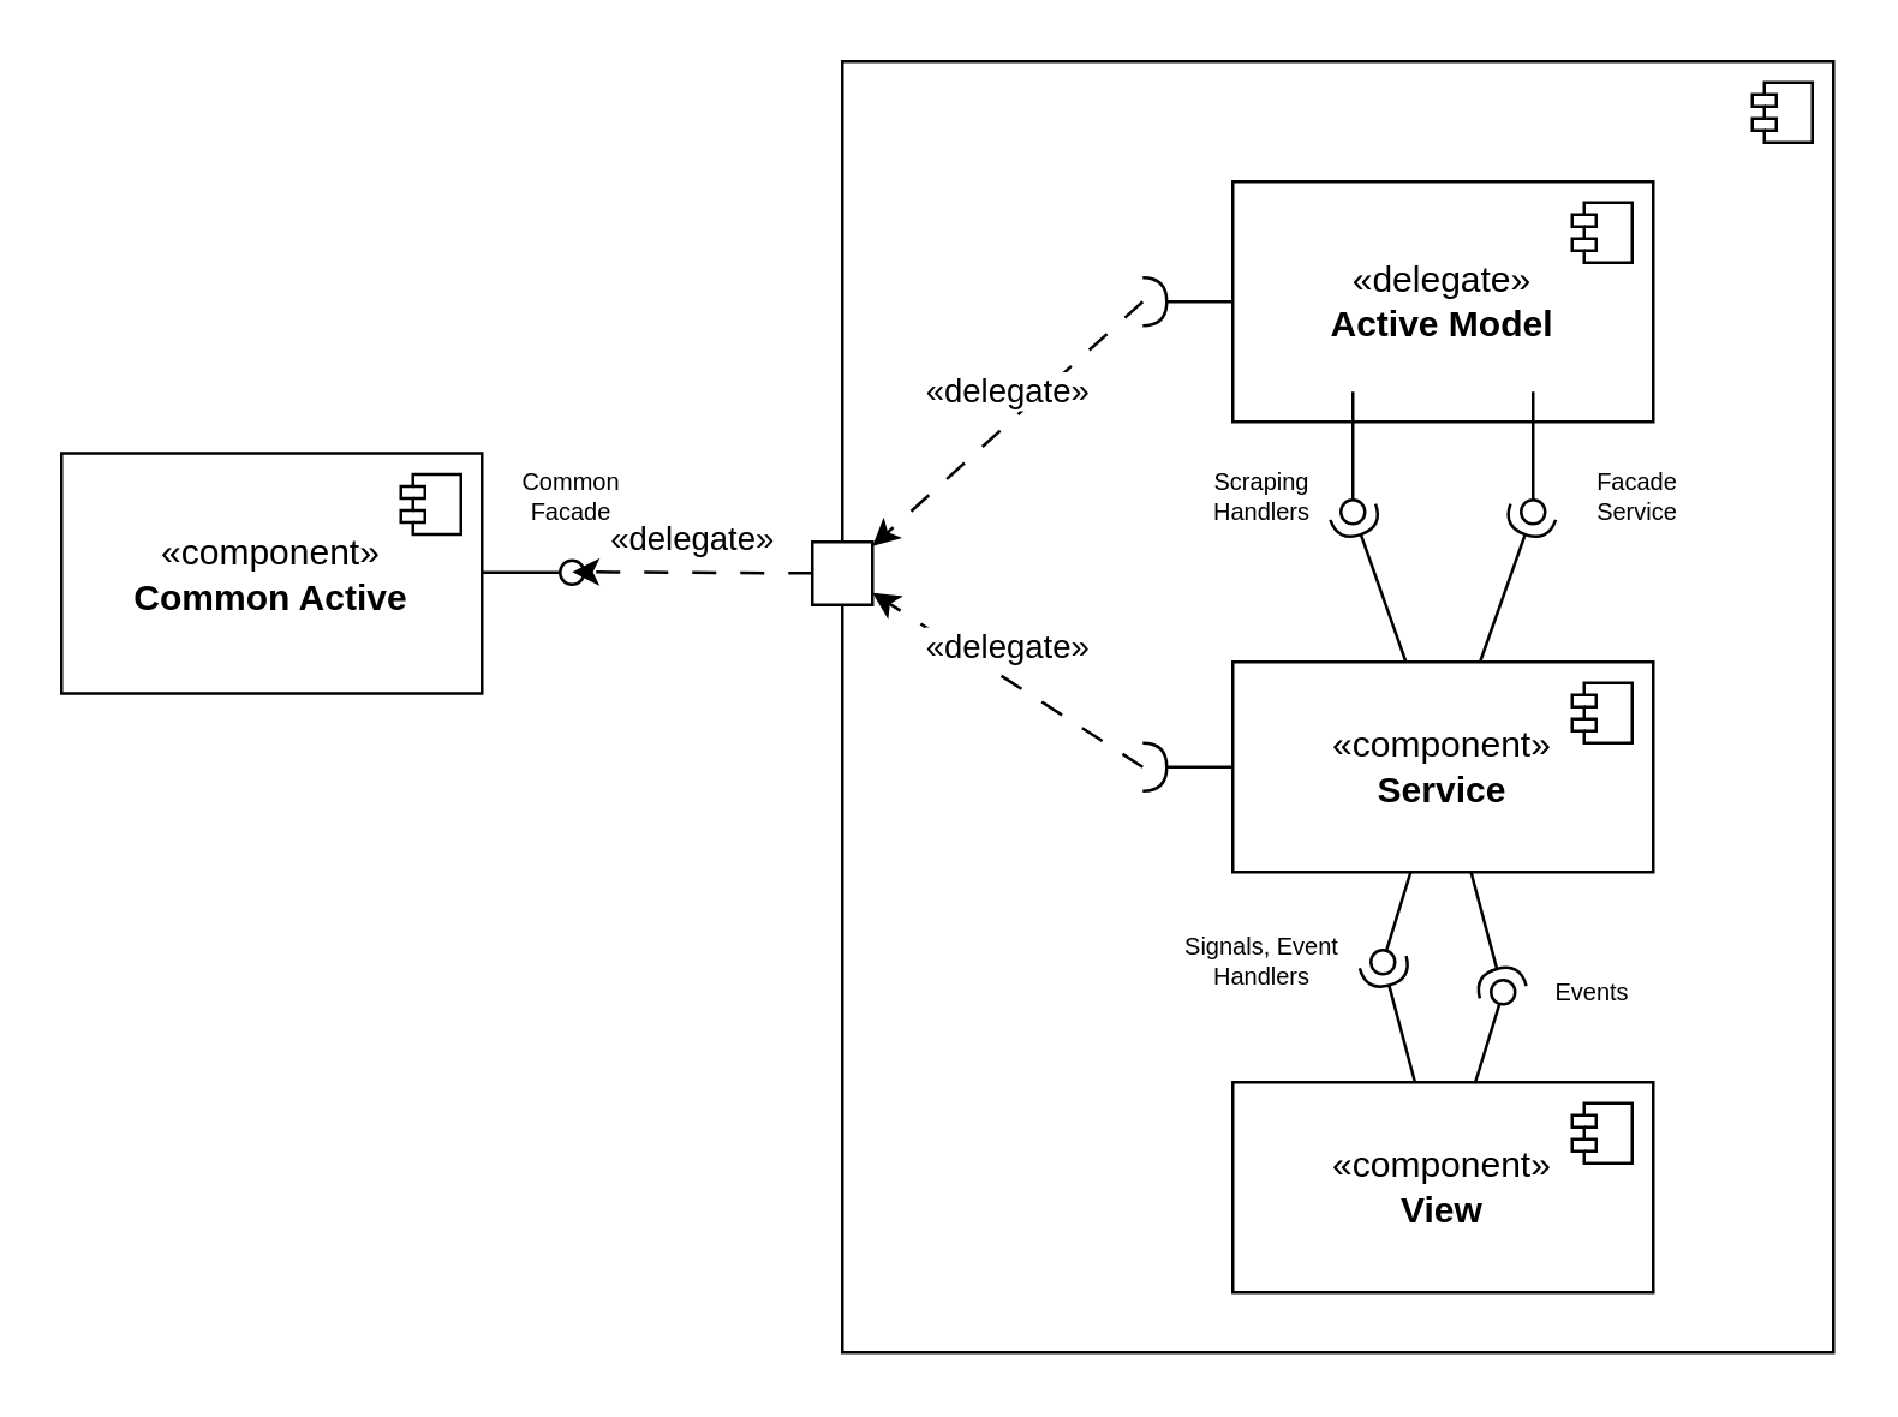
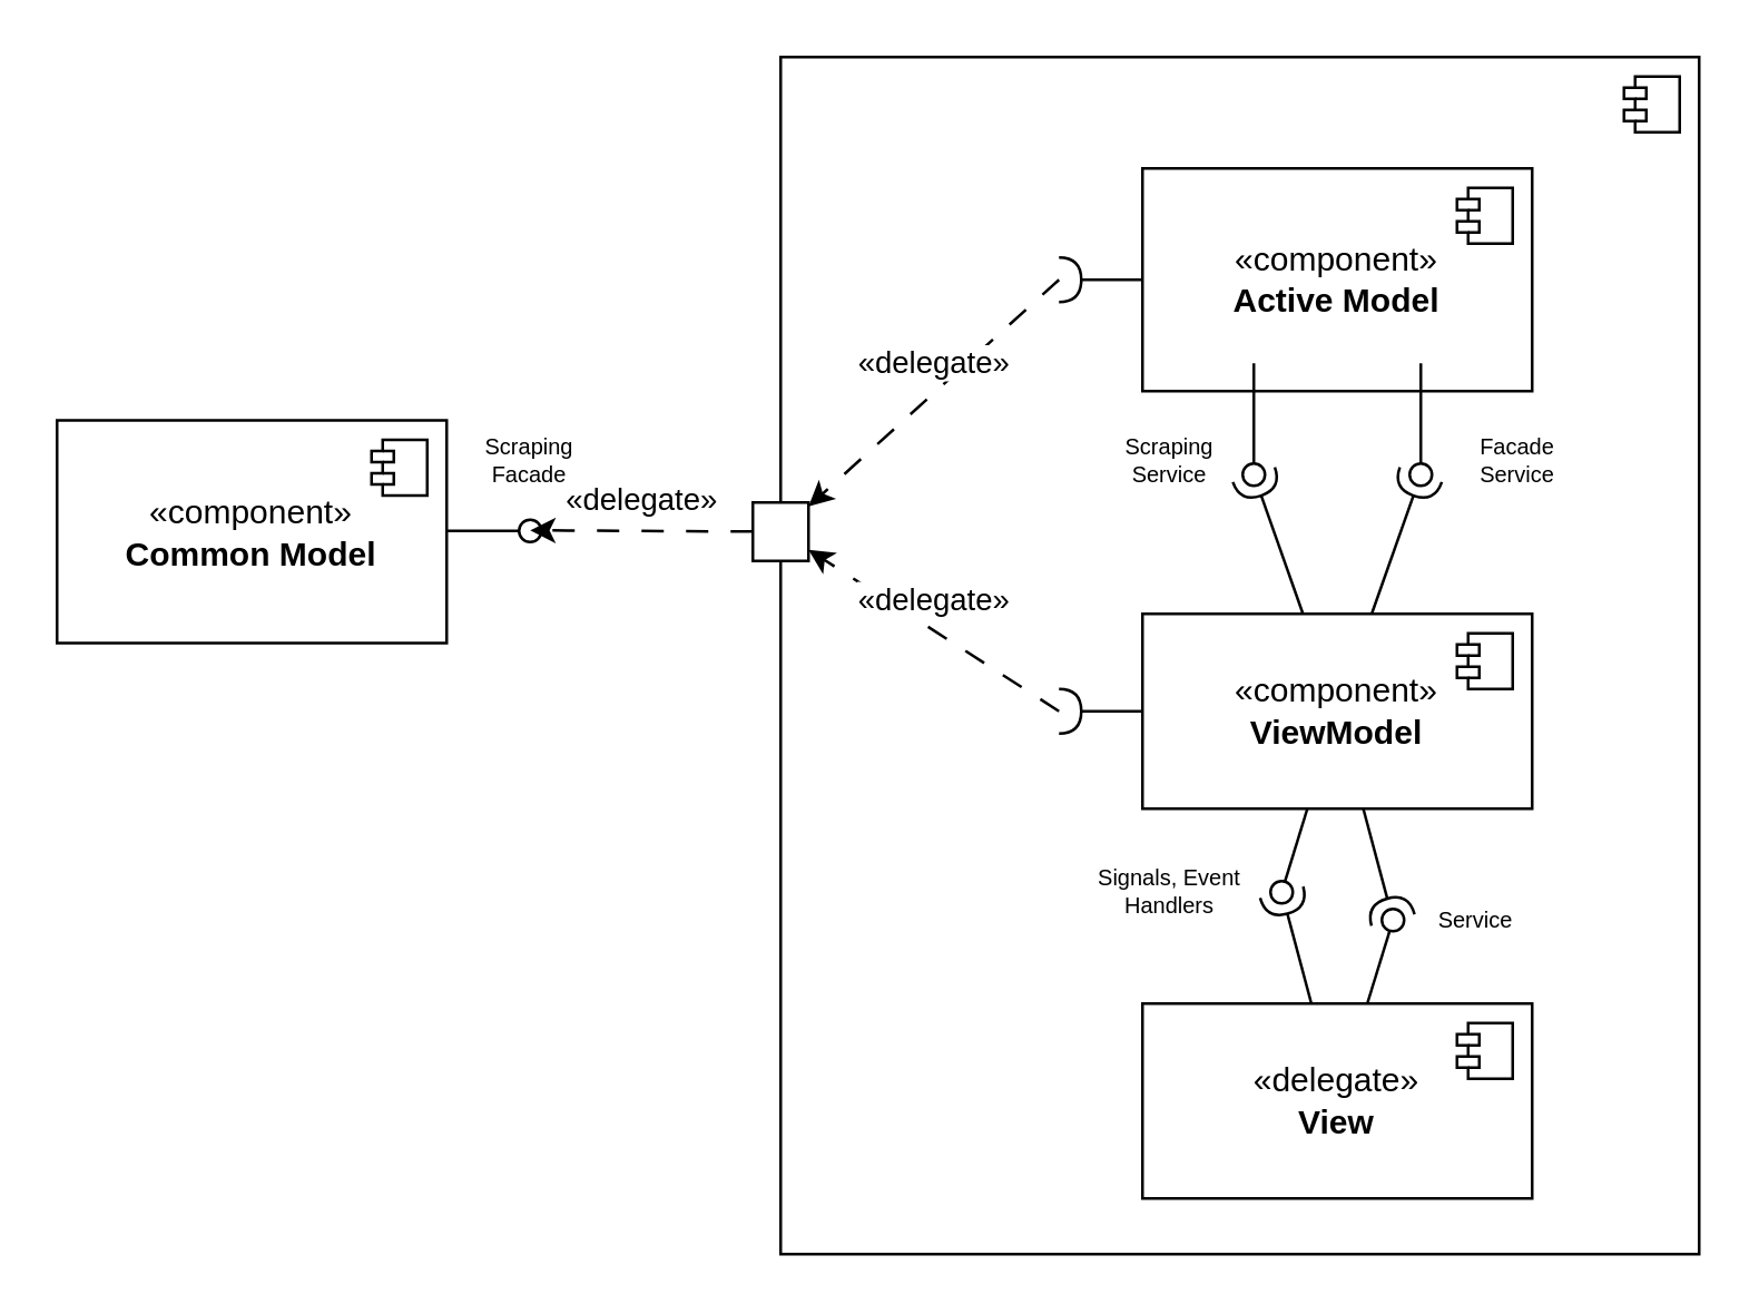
- <mxCell id="12" value="&lt;div&gt;«delegate»&lt;b&gt;&lt;br&gt;&lt;/b&gt;&lt;/div&gt;&lt;div&gt;&lt;b&gt;Active Model&lt;/b&gt;&lt;/div&gt;" style="html=1;dropTarget=0;whiteSpace=wrap;" vertex="1" parent="1"><mxGeometry x="410" y="60" width="140" height="80" as="geometry" /></mxCell>
+ <mxCell id="12" value="&lt;div&gt;«component»&lt;b&gt;&lt;br&gt;&lt;/b&gt;&lt;/div&gt;&lt;div&gt;&lt;b&gt;Active Model&lt;/b&gt;&lt;/div&gt;" style="html=1;dropTarget=0;whiteSpace=wrap;" vertex="1" parent="1"><mxGeometry x="410" y="60" width="140" height="80" as="geometry" /></mxCell>
- <mxCell id="7" value="Common Facade" style="text;html=1;align=center;verticalAlign=middle;whiteSpace=wrap;rounded=0;fontSize=8;" vertex="1" parent="1"><mxGeometry x="160" y="150" width="60" height="30" as="geometry" /></mxCell>
+ <mxCell id="7" value="Scraping Facade" style="text;html=1;align=center;verticalAlign=middle;whiteSpace=wrap;rounded=0;fontSize=8;" vertex="1" parent="1"><mxGeometry x="160" y="150" width="60" height="30" as="geometry" /></mxCell>
- <mxCell id="23" value="Scraping Handlers" style="text;html=1;align=center;verticalAlign=middle;whiteSpace=wrap;rounded=0;fontSize=8;" vertex="1" parent="1"><mxGeometry x="390" y="150" width="60" height="30" as="geometry" /></mxCell>
+ <mxCell id="23" value="Scraping Service" style="text;html=1;align=center;verticalAlign=middle;whiteSpace=wrap;rounded=0;fontSize=8;" vertex="1" parent="1"><mxGeometry x="390" y="150" width="60" height="30" as="geometry" /></mxCell>
- <mxCell id="4" value="&lt;div&gt;«component»&lt;b&gt;&lt;br&gt;&lt;/b&gt;&lt;/div&gt;&lt;div&gt;&lt;b&gt;Common Active&lt;/b&gt;&lt;/div&gt;" style="html=1;dropTarget=0;whiteSpace=wrap;" vertex="1" parent="1"><mxGeometry x="20" y="150.5" width="140" height="80" as="geometry" /></mxCell>
+ <mxCell id="4" value="&lt;div&gt;«component»&lt;b&gt;&lt;br&gt;&lt;/b&gt;&lt;/div&gt;&lt;div&gt;&lt;b&gt;Common Model&lt;/b&gt;&lt;/div&gt;" style="html=1;dropTarget=0;whiteSpace=wrap;" vertex="1" parent="1"><mxGeometry x="20" y="150.5" width="140" height="80" as="geometry" /></mxCell>
- <mxCell id="10" value="&lt;div&gt;«component»&lt;b&gt;&lt;br&gt;&lt;/b&gt;&lt;/div&gt;&lt;div&gt;&lt;b&gt;Service&lt;/b&gt;&lt;/div&gt;" style="html=1;dropTarget=0;whiteSpace=wrap;" vertex="1" parent="1"><mxGeometry x="410" y="220" width="140" height="70" as="geometry" /></mxCell>
+ <mxCell id="10" value="&lt;div&gt;«component»&lt;b&gt;&lt;br&gt;&lt;/b&gt;&lt;/div&gt;&lt;div&gt;&lt;b&gt;ViewModel&lt;/b&gt;&lt;/div&gt;" style="html=1;dropTarget=0;whiteSpace=wrap;" vertex="1" parent="1"><mxGeometry x="410" y="220" width="140" height="70" as="geometry" /></mxCell>
- <mxCell id="17" value="Events" style="text;html=1;align=center;verticalAlign=middle;whiteSpace=wrap;rounded=0;fontSize=8;" vertex="1" parent="1"><mxGeometry x="510" y="315" width="40" height="30" as="geometry" /></mxCell>
+ <mxCell id="17" value="Service" style="text;html=1;align=center;verticalAlign=middle;whiteSpace=wrap;rounded=0;fontSize=8;" vertex="1" parent="1"><mxGeometry x="510" y="315" width="40" height="30" as="geometry" /></mxCell>
- <mxCell id="8" value="&lt;div&gt;«component»&lt;b&gt;&lt;br&gt;&lt;/b&gt;&lt;/div&gt;&lt;div&gt;&lt;b&gt;View&lt;/b&gt;&lt;/div&gt;" style="html=1;dropTarget=0;whiteSpace=wrap;" vertex="1" parent="1"><mxGeometry x="410" y="360" width="140" height="70" as="geometry" /></mxCell>
+ <mxCell id="8" value="&lt;div&gt;«delegate»&lt;b&gt;&lt;br&gt;&lt;/b&gt;&lt;/div&gt;&lt;div&gt;&lt;b&gt;View&lt;/b&gt;&lt;/div&gt;" style="html=1;dropTarget=0;whiteSpace=wrap;" vertex="1" parent="1"><mxGeometry x="410" y="360" width="140" height="70" as="geometry" /></mxCell>
